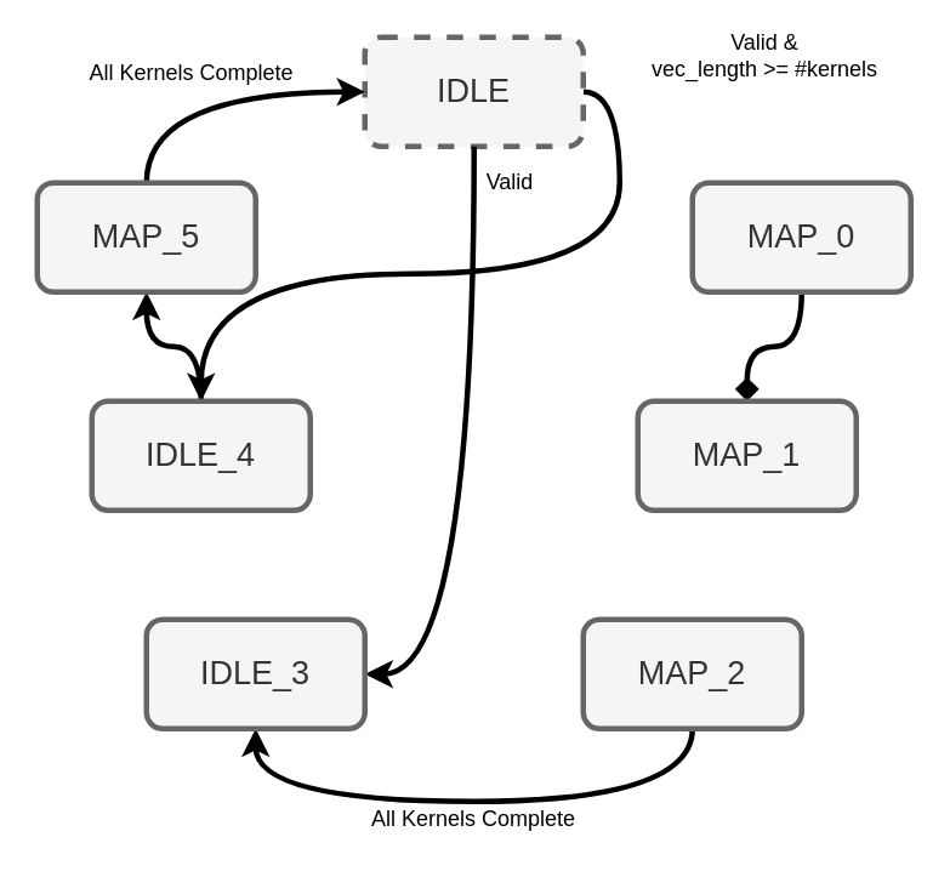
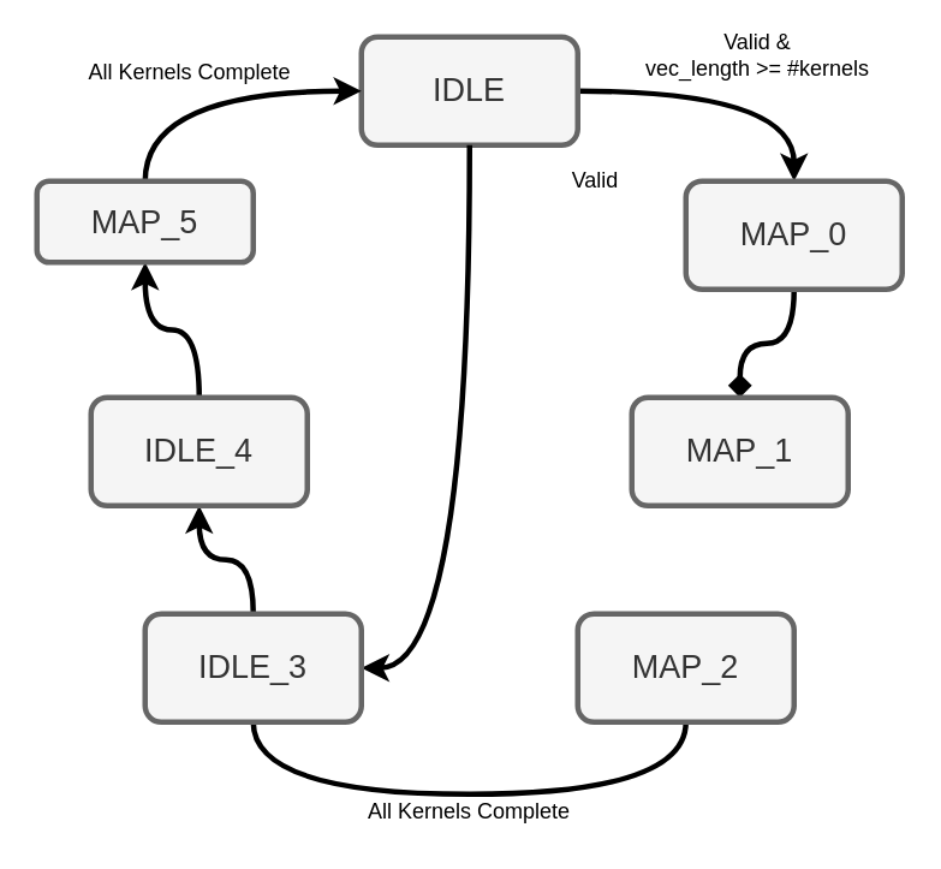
- <mxCell id="3" value="&lt;font style=&quot;font-size: 18px&quot;&gt;IDLE&lt;/font&gt;" style="rounded=1;whiteSpace=wrap;html=1;strokeWidth=3;fillColor=#f5f5f5;strokeColor=#666666;fontColor=#333333;dashed=1;" vertex="1" parent="1"><mxGeometry x="200" y="20" width="120" height="60" as="geometry" /></mxCell>
+ <mxCell id="3" value="&lt;font style=&quot;font-size: 18px&quot;&gt;IDLE&lt;/font&gt;" style="rounded=1;whiteSpace=wrap;html=1;strokeWidth=3;fillColor=#f5f5f5;strokeColor=#666666;fontColor=#333333;" vertex="1" parent="1"><mxGeometry x="200" y="20" width="120" height="60" as="geometry" /></mxCell>
- <mxCell id="18" value="Valid" style="text;html=1;strokeColor=none;fillColor=none;align=center;verticalAlign=middle;whiteSpace=wrap;rounded=0;" vertex="1" parent="1"><mxGeometry x="260" y="90" width="40" height="20" as="geometry" /></mxCell>
+ <mxCell id="18" value="Valid" style="text;html=1;strokeColor=none;fillColor=none;align=center;verticalAlign=middle;whiteSpace=wrap;rounded=0;" vertex="1" parent="1"><mxGeometry x="310" y="90" width="40" height="20" as="geometry" /></mxCell>
- <mxCell id="15" value="&lt;font style=&quot;font-size: 18px&quot;&gt;MAP_5&lt;/font&gt;" style="rounded=1;whiteSpace=wrap;html=1;strokeWidth=3;fillColor=#f5f5f5;strokeColor=#666666;fontColor=#333333;" vertex="1" parent="1"><mxGeometry x="20" y="100" width="120" height="60" as="geometry" /></mxCell>
+ <mxCell id="15" value="&lt;font style=&quot;font-size: 18px&quot;&gt;MAP_5&lt;/font&gt;" style="rounded=1;whiteSpace=wrap;html=1;strokeWidth=3;fillColor=#f5f5f5;strokeColor=#666666;fontColor=#333333;" vertex="1" parent="1"><mxGeometry x="20" y="100" width="120" height="45" as="geometry" /></mxCell>
- <mxCell id="2" style="edgeStyle=orthogonalEdgeStyle;rounded=0;orthogonalLoop=1;jettySize=auto;html=1;exitX=1;exitY=0.5;exitDx=0;exitDy=0;curved=1;strokeWidth=3;" edge="1" parent="1" source="3" target="13"><mxGeometry relative="1" as="geometry" /></mxCell>
+ <mxCell id="2" style="edgeStyle=orthogonalEdgeStyle;rounded=0;orthogonalLoop=1;jettySize=auto;html=1;exitX=1;exitY=0.5;exitDx=0;exitDy=0;curved=1;strokeWidth=3;" edge="1" parent="1" source="3" target="6"><mxGeometry relative="1" as="geometry" /></mxCell>
+ <mxCell id="10" value="" style="edgeStyle=orthogonalEdgeStyle;curved=1;rounded=0;orthogonalLoop=1;jettySize=auto;html=1;strokeWidth=3;" edge="1" parent="1" source="11" target="13"><mxGeometry relative="1" as="geometry" /></mxCell>
- <mxCell id="8" style="edgeStyle=orthogonalEdgeStyle;curved=1;rounded=0;orthogonalLoop=1;jettySize=auto;html=1;exitX=0.5;exitY=1;exitDx=0;exitDy=0;entryX=0.5;entryY=1;entryDx=0;entryDy=0;strokeWidth=3;" edge="1" parent="1" source="9" target="11"><mxGeometry relative="1" as="geometry"><Array as="points"><mxPoint x="380" y="440" /><mxPoint x="140" y="440" /></Array></mxGeometry></mxCell>
+ <mxCell id="8" style="edgeStyle=orthogonalEdgeStyle;curved=1;rounded=0;orthogonalLoop=1;jettySize=auto;html=1;exitX=0.5;exitY=1;exitDx=0;exitDy=0;entryX=0.5;entryY=1;entryDx=0;entryDy=0;strokeWidth=3;endArrow=none;" edge="1" parent="1" source="9" target="11"><mxGeometry relative="1" as="geometry"><Array as="points"><mxPoint x="380" y="440" /><mxPoint x="140" y="440" /></Array></mxGeometry></mxCell>
